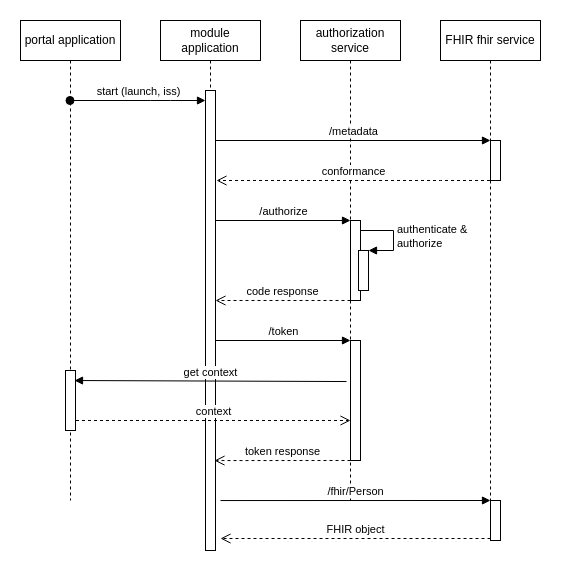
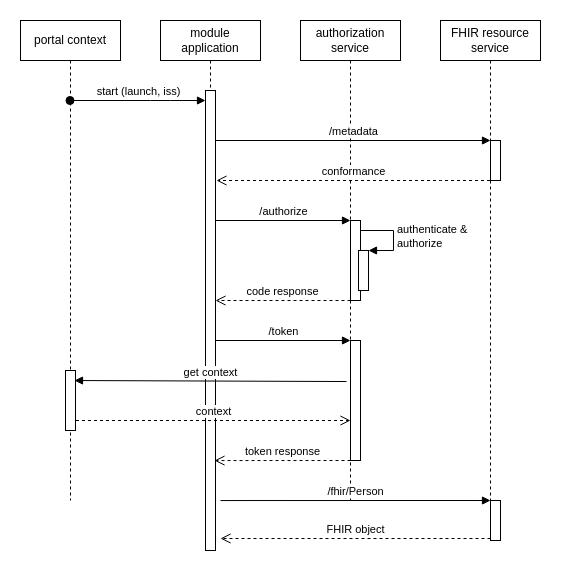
- <mxCell id="4" value="portal application" style="shape=umlLifeline;perimeter=lifelinePerimeter;whiteSpace=wrap;html=1;container=1;collapsible=0;recursiveResize=0;outlineConnect=0;" vertex="1" parent="1"><mxGeometry x="20" y="20" width="100" height="480" as="geometry" /></mxCell>
+ <mxCell id="4" value="portal context" style="shape=umlLifeline;perimeter=lifelinePerimeter;whiteSpace=wrap;html=1;container=1;collapsible=0;recursiveResize=0;outlineConnect=0;" vertex="1" parent="1"><mxGeometry x="20" y="20" width="100" height="480" as="geometry" /></mxCell>
- <mxCell id="6" value="FHIR fhir service" style="shape=umlLifeline;perimeter=lifelinePerimeter;whiteSpace=wrap;html=1;container=1;collapsible=0;recursiveResize=0;outlineConnect=0;" vertex="1" parent="1"><mxGeometry x="440" y="20" width="100" height="480" as="geometry" /></mxCell>
+ <mxCell id="6" value="FHIR resource service" style="shape=umlLifeline;perimeter=lifelinePerimeter;whiteSpace=wrap;html=1;container=1;collapsible=0;recursiveResize=0;outlineConnect=0;" vertex="1" parent="1"><mxGeometry x="440" y="20" width="100" height="480" as="geometry" /></mxCell>
